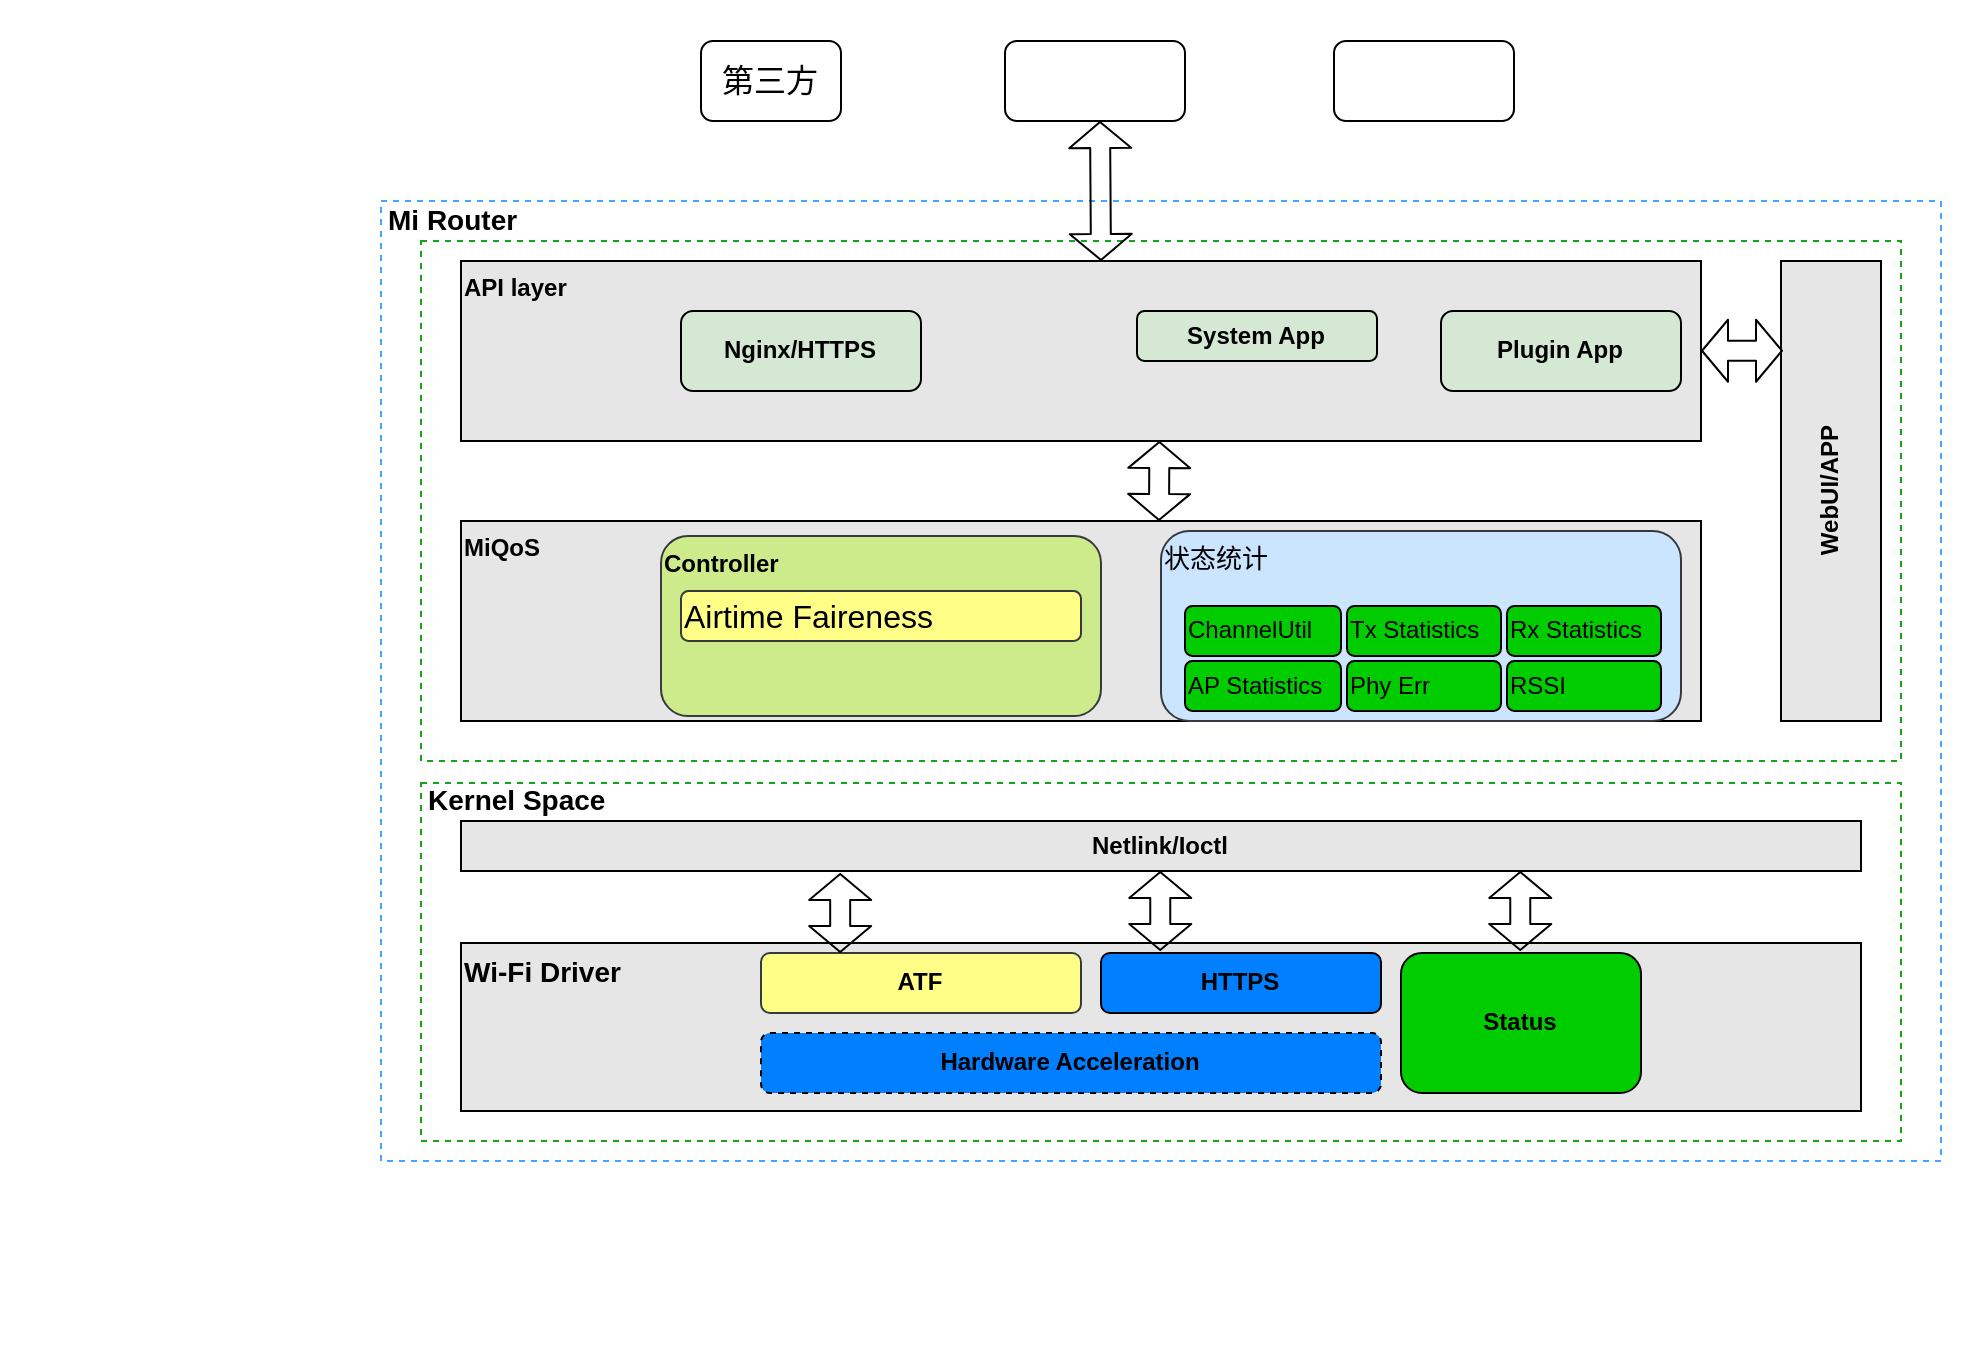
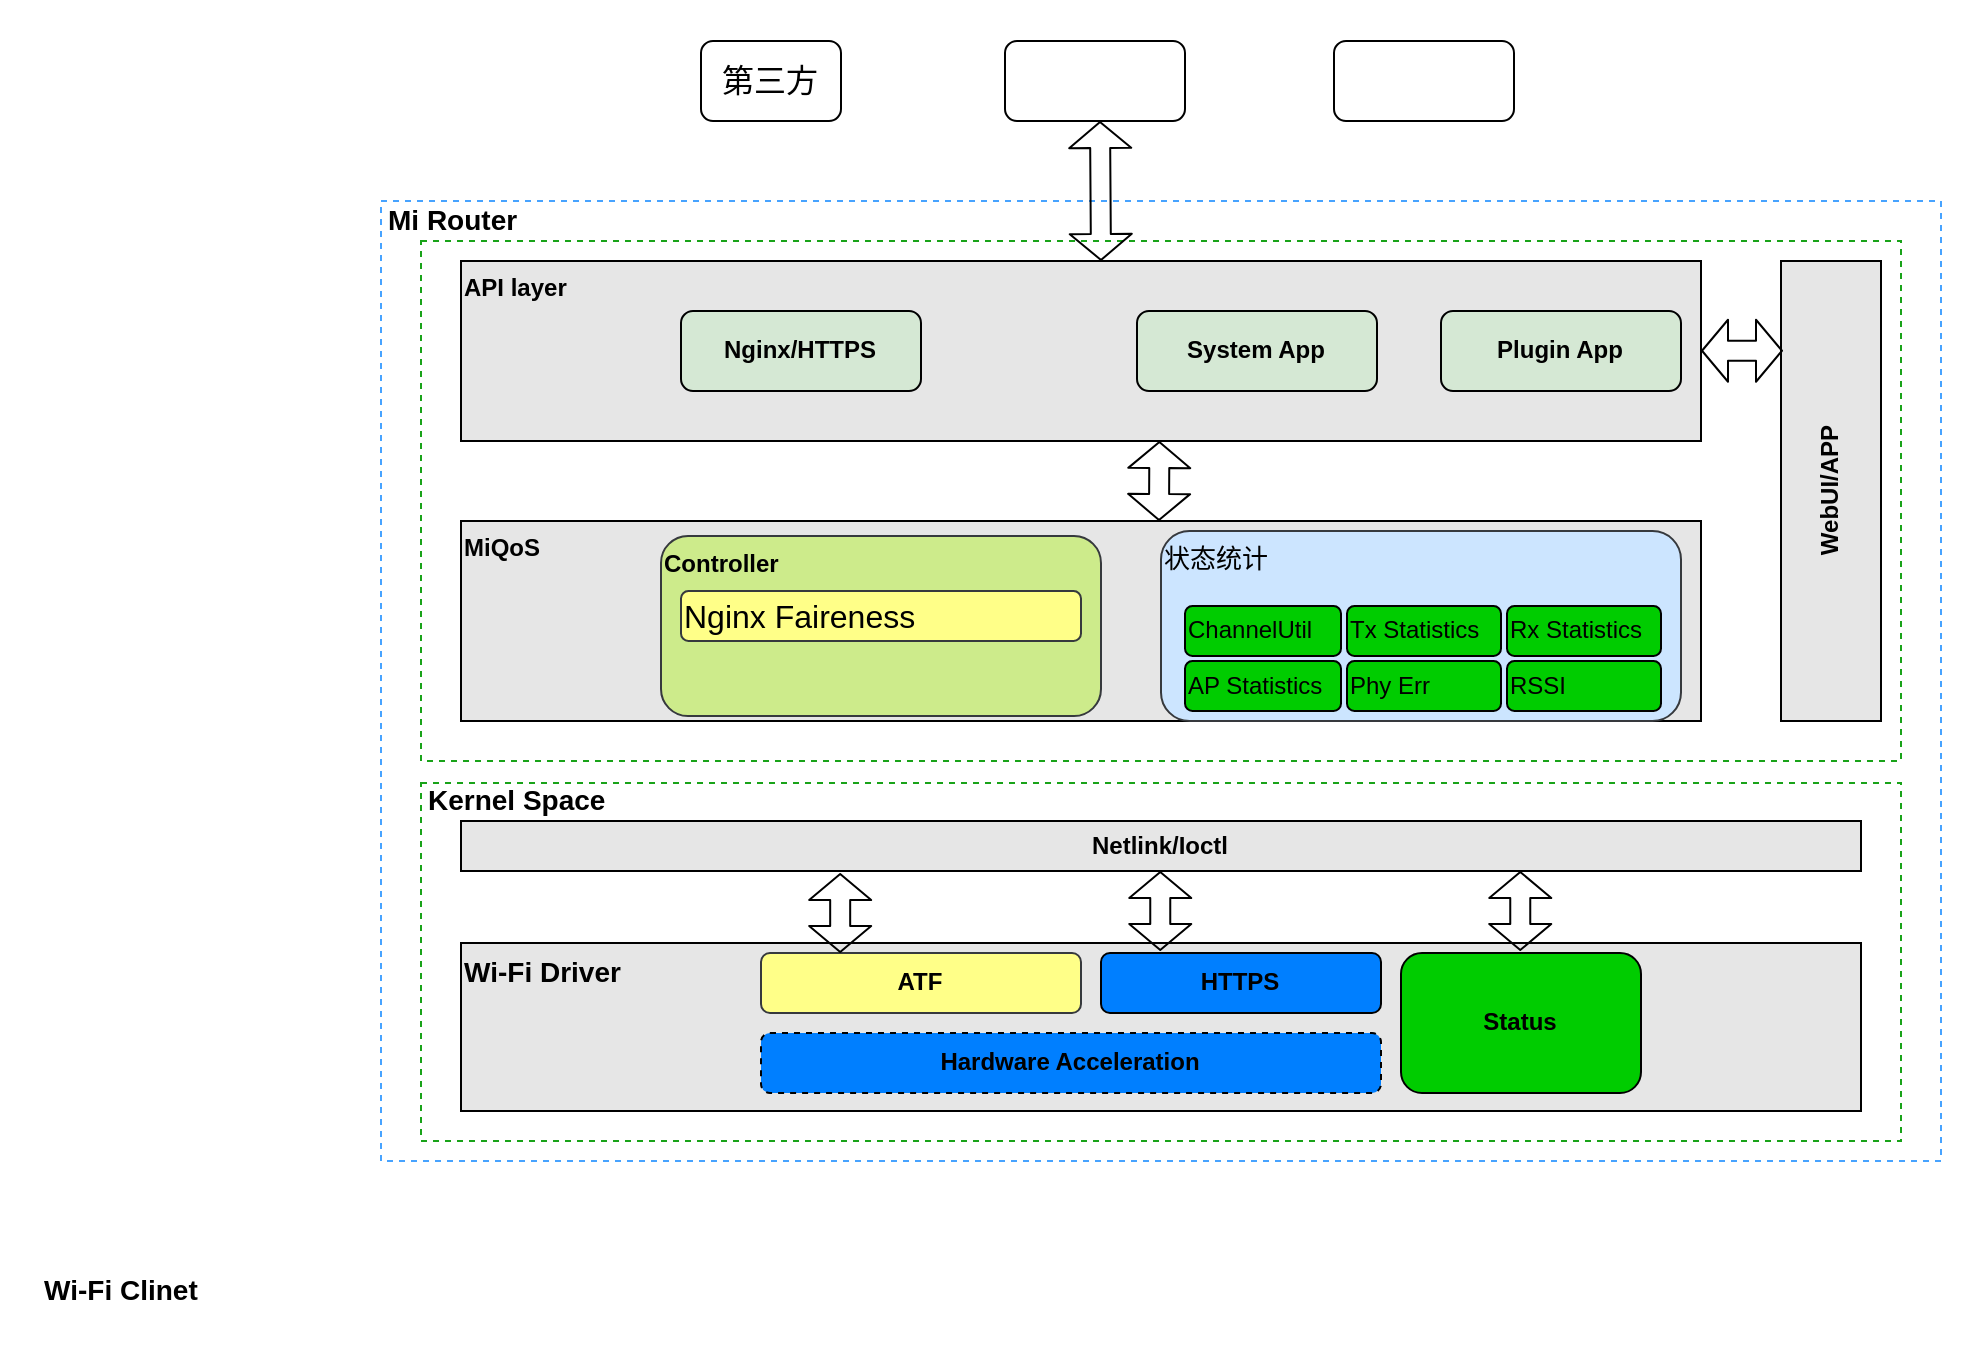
- <mxCell id="28" value="System App" style="rounded=1;whiteSpace=wrap;html=1;fillColor=#D5E8D4;align=center;verticalAlign=middle;fontStyle=1" parent="1" vertex="1"><mxGeometry x="568" y="155" width="120" height="25" as="geometry" /></mxCell>
+ <mxCell id="28" value="System App" style="rounded=1;whiteSpace=wrap;html=1;fillColor=#D5E8D4;align=center;verticalAlign=middle;fontStyle=1" parent="1" vertex="1"><mxGeometry x="568" y="155" width="120" height="40" as="geometry" /></mxCell>
- <mxCell id="26" value="&lt;span style=&quot;font-size: 16px;&quot;&gt;Airtime Faireness&lt;/span&gt;" style="rounded=1;whiteSpace=wrap;html=1;strokeColor=#36393d;strokeWidth=1;fillColor=#ffff88;fontSize=16;align=left;" parent="1" vertex="1"><mxGeometry x="340" y="295" width="200" height="25" as="geometry" /></mxCell>
+ <mxCell id="26" value="&lt;span style=&quot;font-size: 16px;&quot;&gt;Nginx Faireness&lt;/span&gt;" style="rounded=1;whiteSpace=wrap;html=1;strokeColor=#36393d;strokeWidth=1;fillColor=#ffff88;fontSize=16;align=left;" parent="1" vertex="1"><mxGeometry x="340" y="295" width="200" height="25" as="geometry" /></mxCell>
+ <mxCell id="34" value="&lt;b&gt;Wi-Fi Clinet&lt;/b&gt;" style="text;html=1;strokeColor=none;fillColor=none;align=left;verticalAlign=middle;whiteSpace=wrap;rounded=0;fontSize=14;" parent="1" vertex="1"><mxGeometry x="20" y="635" width="108" height="20" as="geometry" /></mxCell>
